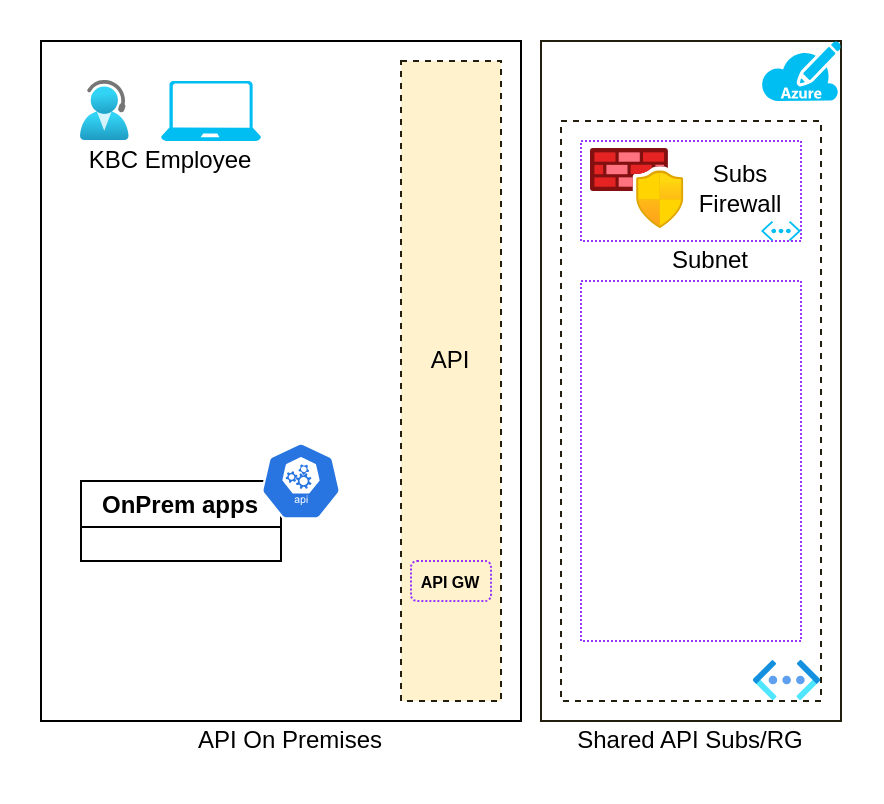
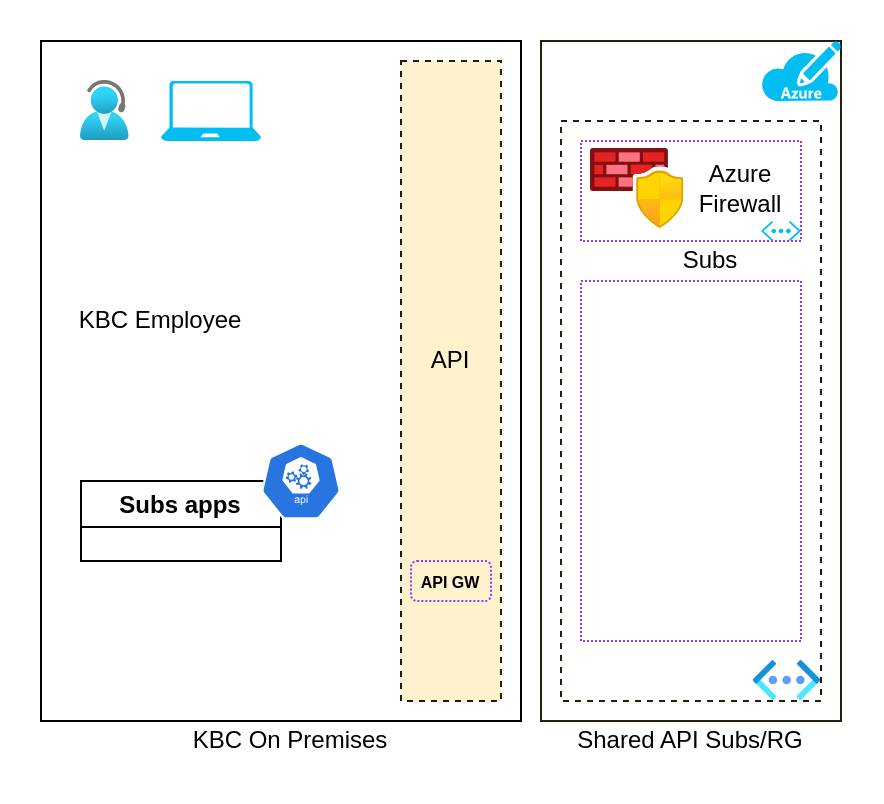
- <mxCell id="5" value="KBC Employee" style="text;html=1;strokeColor=none;fillColor=none;align=center;verticalAlign=middle;whiteSpace=wrap;rounded=0;" vertex="1" parent="1"><mxGeometry x="30" y="70" width="110" height="20" as="geometry" /></mxCell>
+ <mxCell id="5" value="KBC Employee" style="text;html=1;strokeColor=none;fillColor=none;align=center;verticalAlign=middle;whiteSpace=wrap;rounded=0;" vertex="1" parent="1"><mxGeometry x="25" y="150" width="110" height="20" as="geometry" /></mxCell>
- <mxCell id="18" value="Subs Firewall" style="text;html=1;strokeColor=none;fillColor=none;align=center;verticalAlign=middle;whiteSpace=wrap;rounded=0;dashed=1;dashPattern=1 1;" vertex="1" parent="1"><mxGeometry x="350" y="84" width="40" height="20" as="geometry" /></mxCell>
+ <mxCell id="18" value="Azure Firewall" style="text;html=1;strokeColor=none;fillColor=none;align=center;verticalAlign=middle;whiteSpace=wrap;rounded=0;dashed=1;dashPattern=1 1;" vertex="1" parent="1"><mxGeometry x="350" y="84" width="40" height="20" as="geometry" /></mxCell>
- <mxCell id="20" value="Subnet" style="text;html=1;strokeColor=none;fillColor=none;align=center;verticalAlign=middle;whiteSpace=wrap;rounded=0;" vertex="1" parent="1"><mxGeometry x="290" y="120" width="130" height="20" as="geometry" /></mxCell>
+ <mxCell id="20" value="Subs" style="text;html=1;strokeColor=none;fillColor=none;align=center;verticalAlign=middle;whiteSpace=wrap;rounded=0;" vertex="1" parent="1"><mxGeometry x="290" y="120" width="130" height="20" as="geometry" /></mxCell>
- <mxCell id="6" value="OnPrem apps" style="swimlane;" vertex="1" parent="1"><mxGeometry x="40" y="240" width="100" height="40" as="geometry" /></mxCell>
+ <mxCell id="6" value="Subs apps" style="swimlane;" vertex="1" parent="1"><mxGeometry x="40" y="240" width="100" height="40" as="geometry" /></mxCell>
- <mxCell id="8" value="API On Premises" style="text;html=1;strokeColor=none;fillColor=none;align=center;verticalAlign=middle;whiteSpace=wrap;rounded=0;" vertex="1" parent="1"><mxGeometry x="80" y="360" width="130" height="20" as="geometry" /></mxCell>
+ <mxCell id="8" value="KBC On Premises" style="text;html=1;strokeColor=none;fillColor=none;align=center;verticalAlign=middle;whiteSpace=wrap;rounded=0;" vertex="1" parent="1"><mxGeometry x="80" y="360" width="130" height="20" as="geometry" /></mxCell>
